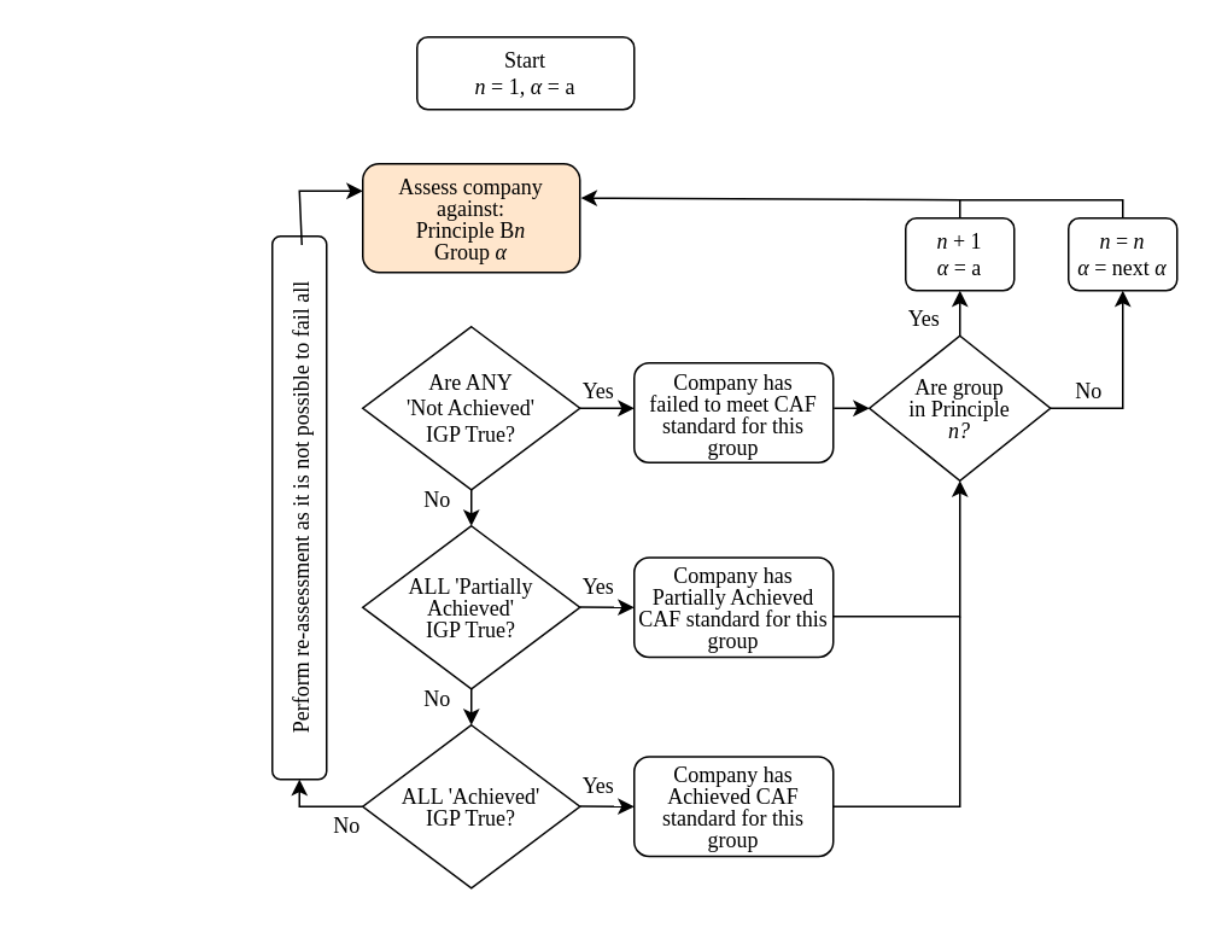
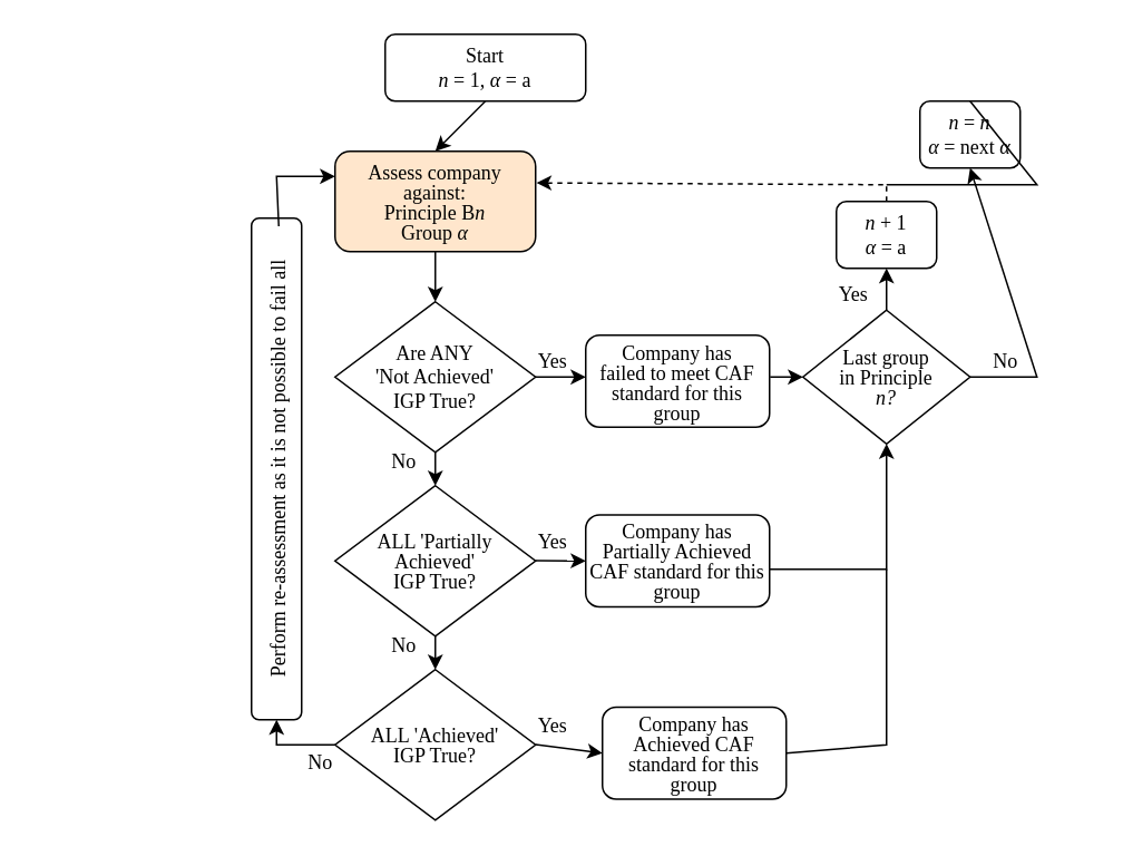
+ <mxCell id="4" value="" style="endArrow=classic;html=1;rounded=0;entryX=0.5;entryY=0;entryDx=0;entryDy=0;exitX=0.5;exitY=1;exitDx=0;exitDy=0;fontFamily=Tahoma;fontSize=12;" parent="1" source="2" target="3" edge="1"><mxGeometry width="50" height="50" relative="1" as="geometry"><mxPoint x="260" y="80" as="sourcePoint" /><mxPoint x="259.5" y="100" as="targetPoint" /></mxGeometry></mxCell>
- <mxCell id="20" value="" style="endArrow=classic;html=1;rounded=0;exitX=0.5;exitY=0;exitDx=0;exitDy=0;entryX=1.004;entryY=0.315;entryDx=0;entryDy=0;entryPerimeter=0;fontFamily=Tahoma;fontSize=12;" parent="1" source="19" target="3" edge="1"><mxGeometry width="50" height="50" relative="1" as="geometry"><mxPoint x="505" y="90" as="sourcePoint" /><mxPoint x="360" y="90" as="targetPoint" /><Array as="points"><mxPoint x="530" y="110" /></Array></mxGeometry></mxCell>
+ <mxCell id="20" value="" style="endArrow=classic;html=1;rounded=0;exitX=0.5;exitY=0;exitDx=0;exitDy=0;entryX=1.004;entryY=0.315;entryDx=0;entryDy=0;entryPerimeter=0;fontFamily=Tahoma;fontSize=12;dashed=1;" parent="1" source="19" target="3" edge="1"><mxGeometry width="50" height="50" relative="1" as="geometry"><mxPoint x="505" y="90" as="sourcePoint" /><mxPoint x="360" y="90" as="targetPoint" /><Array as="points"><mxPoint x="530" y="110" /></Array></mxGeometry></mxCell>
- <mxCell id="18" value="&lt;div&gt;&lt;i&gt;n &lt;/i&gt;= &lt;i&gt;n&lt;/i&gt;&lt;/div&gt;&lt;div&gt;&lt;i&gt;α &lt;/i&gt;= next &lt;i&gt;α&lt;/i&gt;&lt;/div&gt;" style="rounded=1;whiteSpace=wrap;html=1;fontFamily=Tahoma;fontSize=12;" parent="1" vertex="1"><mxGeometry x="590" y="120" width="60" height="40" as="geometry" /></mxCell>
+ <mxCell id="18" value="&lt;div&gt;&lt;i&gt;n &lt;/i&gt;= &lt;i&gt;n&lt;/i&gt;&lt;/div&gt;&lt;div&gt;&lt;i&gt;α &lt;/i&gt;= next &lt;i&gt;α&lt;/i&gt;&lt;/div&gt;" style="rounded=1;whiteSpace=wrap;html=1;fontFamily=Tahoma;fontSize=12;" parent="1" vertex="1"><mxGeometry x="550" y="60" width="60" height="40" as="geometry" /></mxCell>
+ <mxCell id="6" value="" style="endArrow=classic;html=1;rounded=0;entryX=0.5;entryY=0;entryDx=0;entryDy=0;exitX=0.5;exitY=1;exitDx=0;exitDy=0;fontFamily=Tahoma;fontSize=12;" parent="1" source="3" target="5" edge="1"><mxGeometry width="50" height="50" relative="1" as="geometry"><mxPoint x="260" y="170" as="sourcePoint" /><mxPoint x="259.88" y="180" as="targetPoint" /></mxGeometry></mxCell>
- <mxCell id="12" value="&lt;div style=&quot;line-height: 100%;&quot;&gt;&lt;div&gt;Are group&lt;/div&gt;&lt;div&gt;in Principle&lt;/div&gt;&lt;div&gt;&lt;i&gt;n?&lt;/i&gt;&lt;/div&gt;&lt;/div&gt;" style="rhombus;whiteSpace=wrap;html=1;fontFamily=Tahoma;fontSize=12;" parent="1" vertex="1"><mxGeometry x="480" y="185" width="100" height="80" as="geometry" /></mxCell>
+ <mxCell id="12" value="&lt;div style=&quot;line-height: 100%;&quot;&gt;&lt;div&gt;Last group&lt;/div&gt;&lt;div&gt;in Principle&lt;/div&gt;&lt;div&gt;&lt;i&gt;n?&lt;/i&gt;&lt;/div&gt;&lt;/div&gt;" style="rhombus;whiteSpace=wrap;html=1;fontFamily=Tahoma;fontSize=12;" parent="1" vertex="1"><mxGeometry x="480" y="185" width="100" height="80" as="geometry" /></mxCell>
- <mxCell id="28" value="&lt;div style=&quot;line-height: 100%;&quot;&gt;&lt;div&gt;Company has&lt;/div&gt;&lt;div&gt;Achieved CAF standard for this group&lt;/div&gt;&lt;/div&gt;" style="rounded=1;whiteSpace=wrap;html=1;fontFamily=Tahoma;fontSize=12;" parent="1" vertex="1"><mxGeometry x="350" y="417.5" width="110" height="55" as="geometry" /></mxCell>
+ <mxCell id="28" value="&lt;div style=&quot;line-height: 100%;&quot;&gt;&lt;div&gt;Company has&lt;/div&gt;&lt;div&gt;Achieved CAF standard for this group&lt;/div&gt;&lt;/div&gt;" style="rounded=1;whiteSpace=wrap;html=1;fontFamily=Tahoma;fontSize=12;" parent="1" vertex="1"><mxGeometry x="360" y="422.5" width="110" height="55" as="geometry" /></mxCell>
